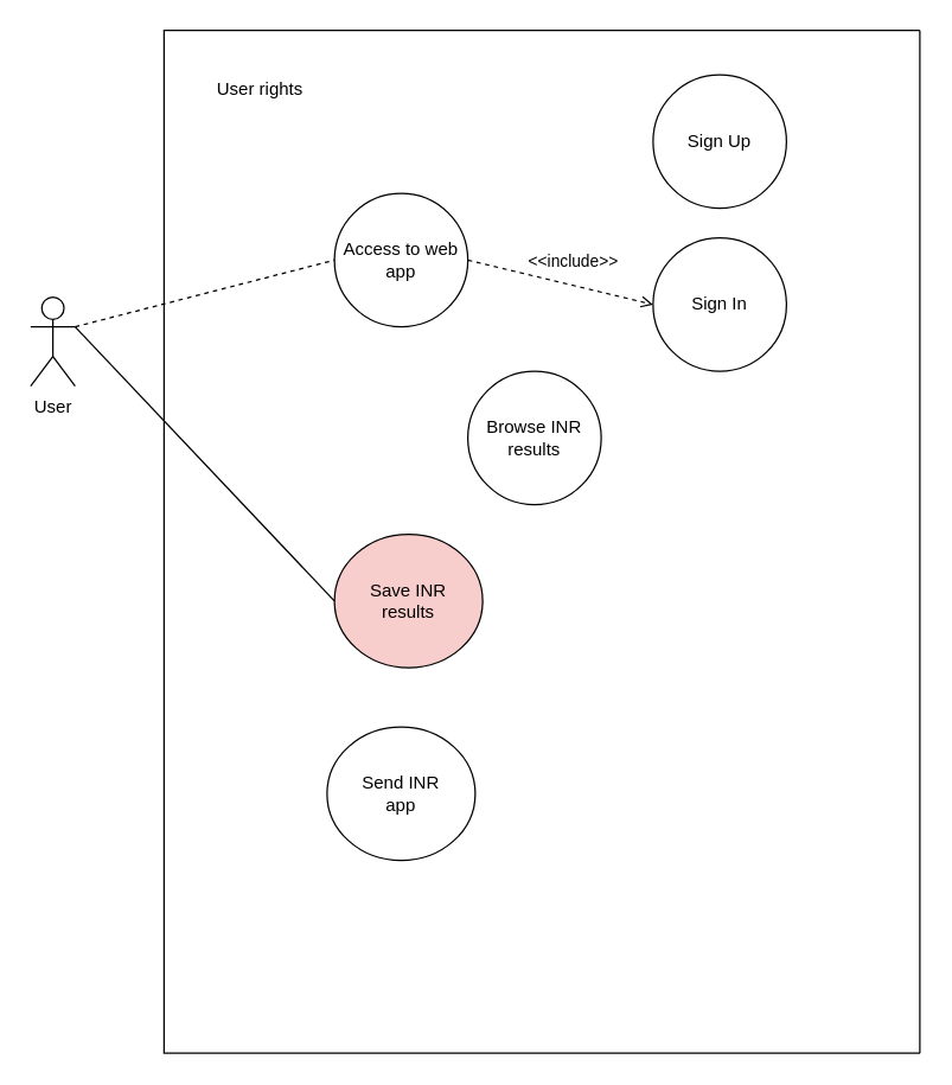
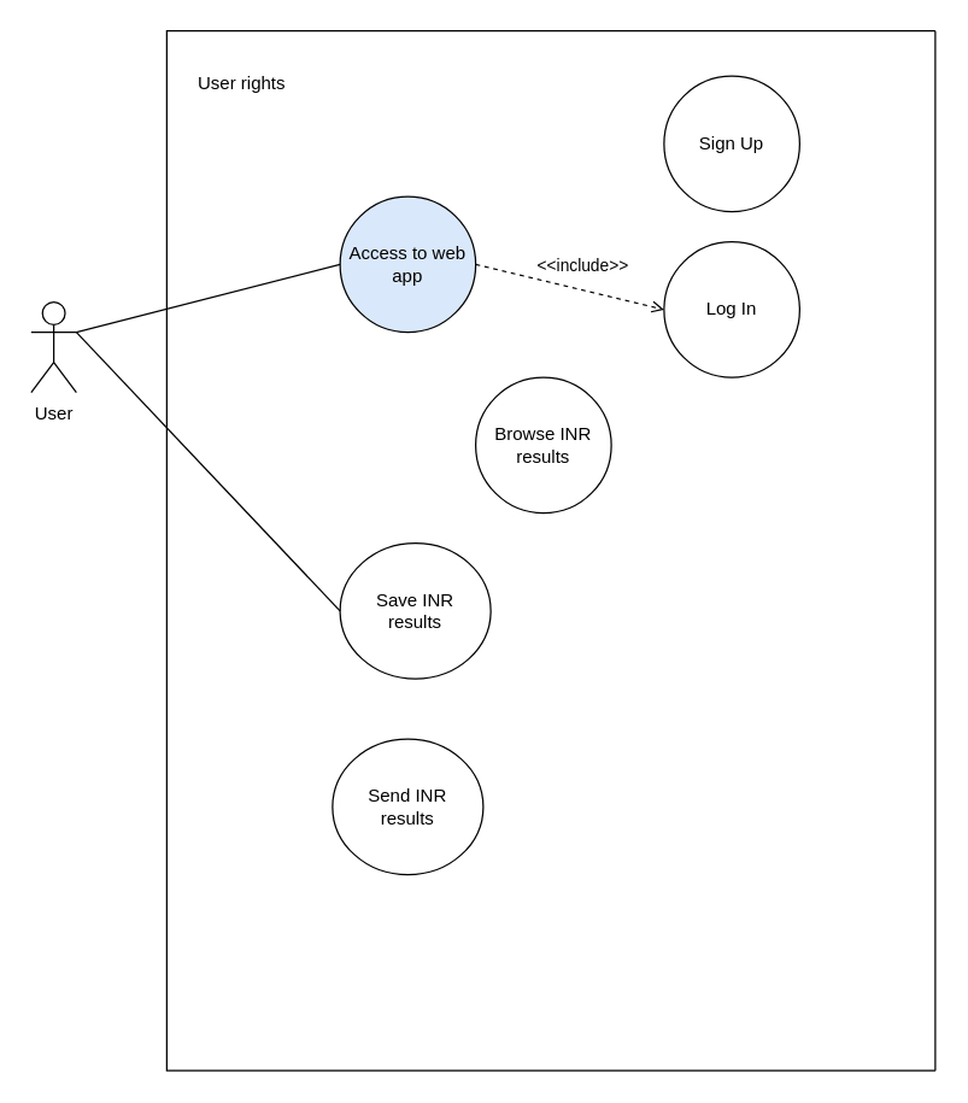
- <mxCell id="6" value="User rights" style="text;html=1;strokeColor=none;fillColor=none;align=center;verticalAlign=middle;whiteSpace=wrap;rounded=0;" vertex="1" parent="2"><mxGeometry x="35" y="25" width="60" height="30" as="geometry" /></mxCell>
+ <mxCell id="6" value="User rights" style="text;html=1;strokeColor=none;fillColor=none;align=center;verticalAlign=middle;whiteSpace=wrap;rounded=0;" vertex="1" parent="2"><mxGeometry x="20" y="20" width="60" height="30" as="geometry" /></mxCell>
- <mxCell id="3" value="Access to web app" style="ellipse;whiteSpace=wrap;html=1;" vertex="1" parent="2"><mxGeometry x="115" y="110" width="90" height="90" as="geometry" /></mxCell>
+ <mxCell id="3" value="Access to web app" style="ellipse;whiteSpace=wrap;html=1;fillColor=#dae8fc;" vertex="1" parent="2"><mxGeometry x="115" y="110" width="90" height="90" as="geometry" /></mxCell>
- <mxCell id="12" value="" style="endArrow=none;html=1;rounded=0;entryX=0;entryY=0.5;entryDx=0;entryDy=0;exitX=1;exitY=0.333;exitDx=0;exitDy=0;exitPerimeter=0;dashed=1;" edge="1" parent="1" source="11" target="3"><mxGeometry width="50" height="50" relative="1" as="geometry"><mxPoint x="300" y="400" as="sourcePoint" /><mxPoint x="350" y="350" as="targetPoint" /></mxGeometry></mxCell>
+ <mxCell id="12" value="" style="endArrow=none;html=1;rounded=0;entryX=0;entryY=0.5;entryDx=0;entryDy=0;exitX=1;exitY=0.333;exitDx=0;exitDy=0;exitPerimeter=0;" edge="1" parent="1" source="11" target="3"><mxGeometry width="50" height="50" relative="1" as="geometry"><mxPoint x="300" y="400" as="sourcePoint" /><mxPoint x="350" y="350" as="targetPoint" /></mxGeometry></mxCell>
- <mxCell id="8" value="Sign In" style="ellipse;whiteSpace=wrap;html=1;" vertex="1" parent="2"><mxGeometry x="330" y="140" width="90" height="90" as="geometry" /></mxCell>
+ <mxCell id="8" value="Log In" style="ellipse;whiteSpace=wrap;html=1;" vertex="1" parent="2"><mxGeometry x="330" y="140" width="90" height="90" as="geometry" /></mxCell>
- <mxCell id="4" value="Save INR &lt;br&gt;results" style="ellipse;whiteSpace=wrap;html=1;fillColor=#f8cecc;" vertex="1" parent="2"><mxGeometry x="115" y="340" width="100" height="90" as="geometry" /></mxCell>
+ <mxCell id="4" value="Save INR &lt;br&gt;results" style="ellipse;whiteSpace=wrap;html=1;" vertex="1" parent="2"><mxGeometry x="115" y="340" width="100" height="90" as="geometry" /></mxCell>
- <mxCell id="5" value="Send INR &lt;br&gt;app" style="ellipse;whiteSpace=wrap;html=1;" vertex="1" parent="2"><mxGeometry x="110" y="470" width="100" height="90" as="geometry" /></mxCell>
+ <mxCell id="5" value="Send INR &lt;br&gt;results" style="ellipse;whiteSpace=wrap;html=1;" vertex="1" parent="2"><mxGeometry x="110" y="470" width="100" height="90" as="geometry" /></mxCell>
